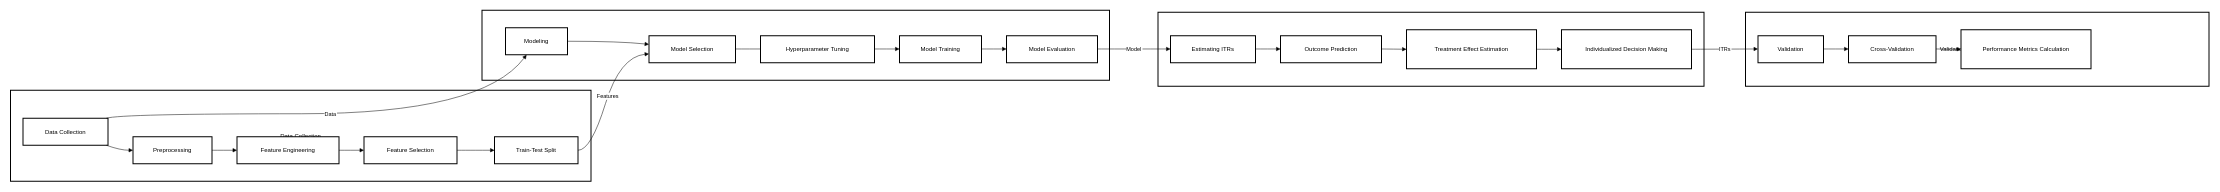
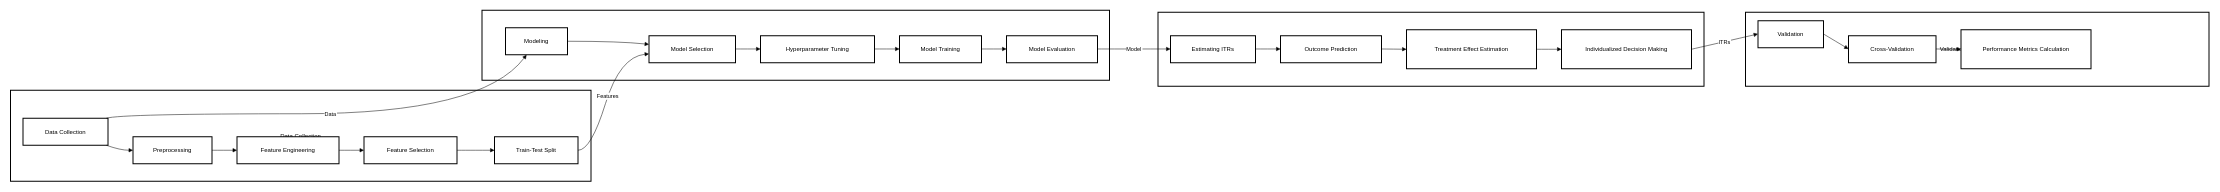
- <mxCell id="28" value="" style="curved=1;startArrow=none;endArrow=none;exitX=1;exitY=0.49;entryX=0;entryY=0.49;" edge="1" parent="1" source="12" target="13"><mxGeometry relative="1" as="geometry"><Array as="points" /></mxGeometry></mxCell>
+ <mxCell id="28" value="" style="curved=1;startArrow=none;endArrow=block;exitX=1;exitY=0.49;entryX=0;entryY=0.49;" edge="1" parent="1" source="12" target="13"><mxGeometry relative="1" as="geometry"><Array as="points" /></mxGeometry></mxCell>
- <mxCell id="20" value="Validation" style="whiteSpace=wrap;strokeWidth=2;" vertex="1" parent="1"><mxGeometry x="3515" y="71" width="131" height="54" as="geometry" /></mxCell>
+ <mxCell id="20" value="Validation" style="whiteSpace=wrap;strokeWidth=2;" vertex="1" parent="1"><mxGeometry x="3515" y="41" width="131" height="54" as="geometry" /></mxCell>
